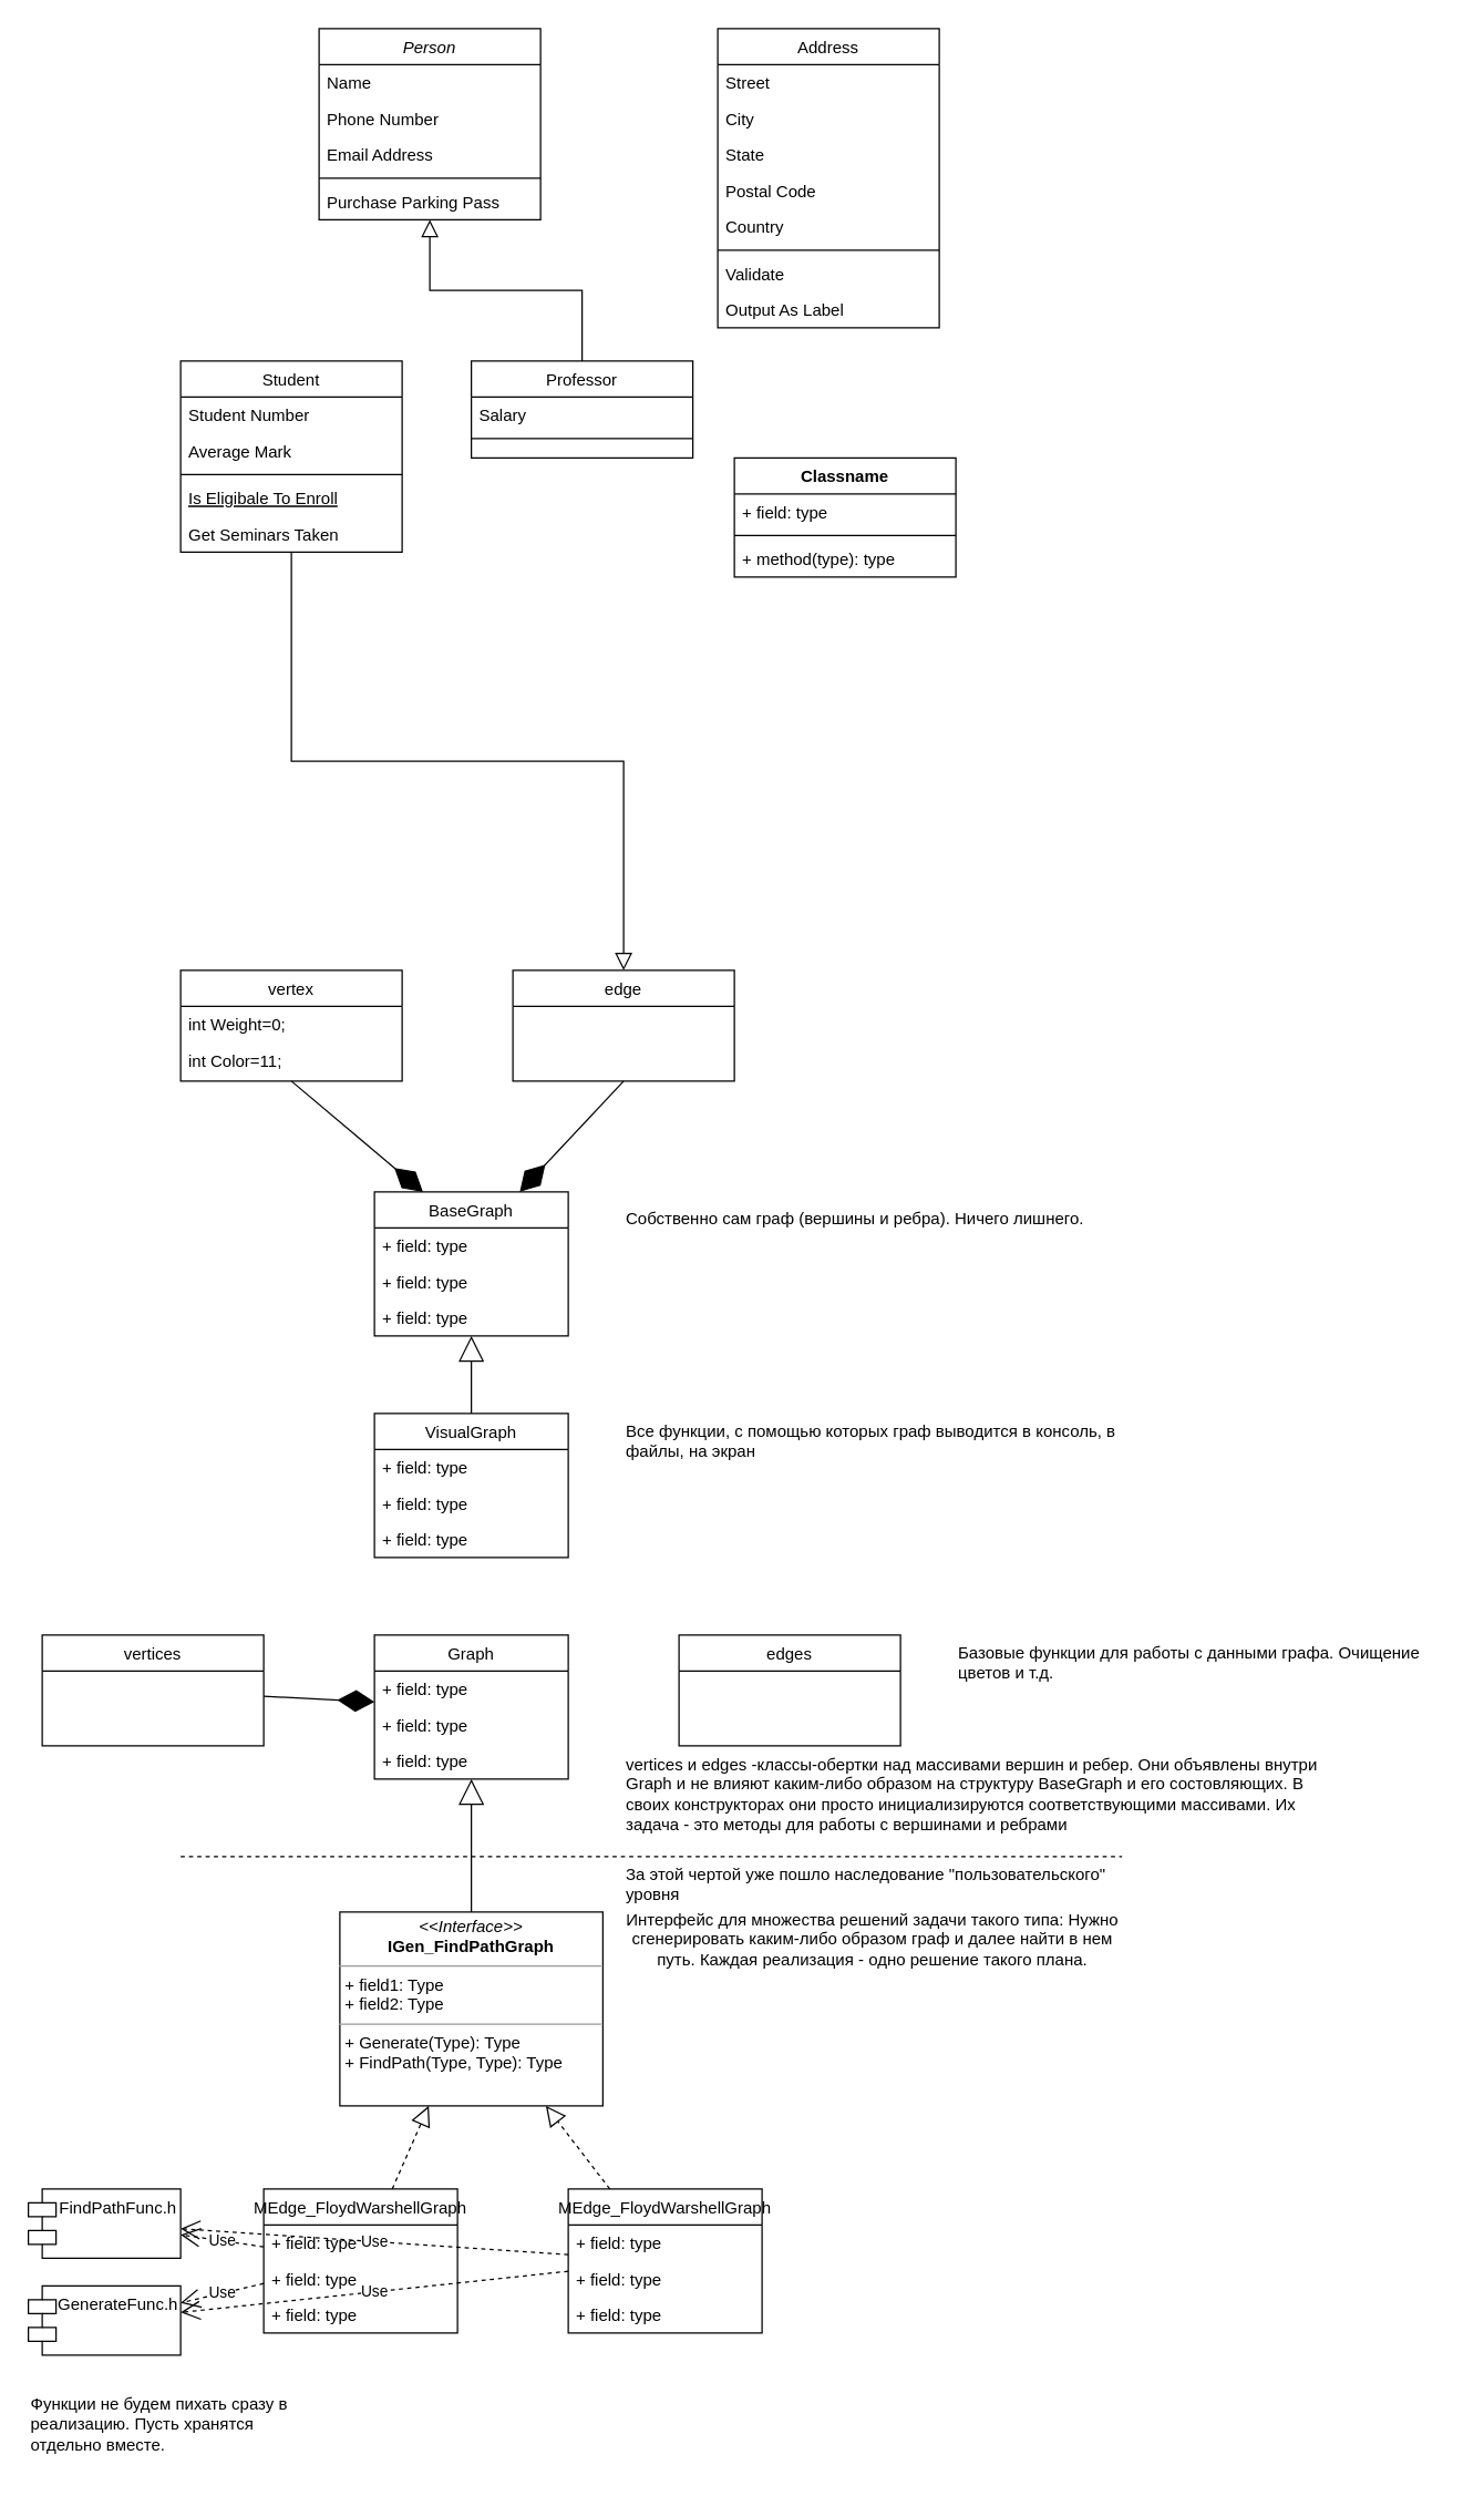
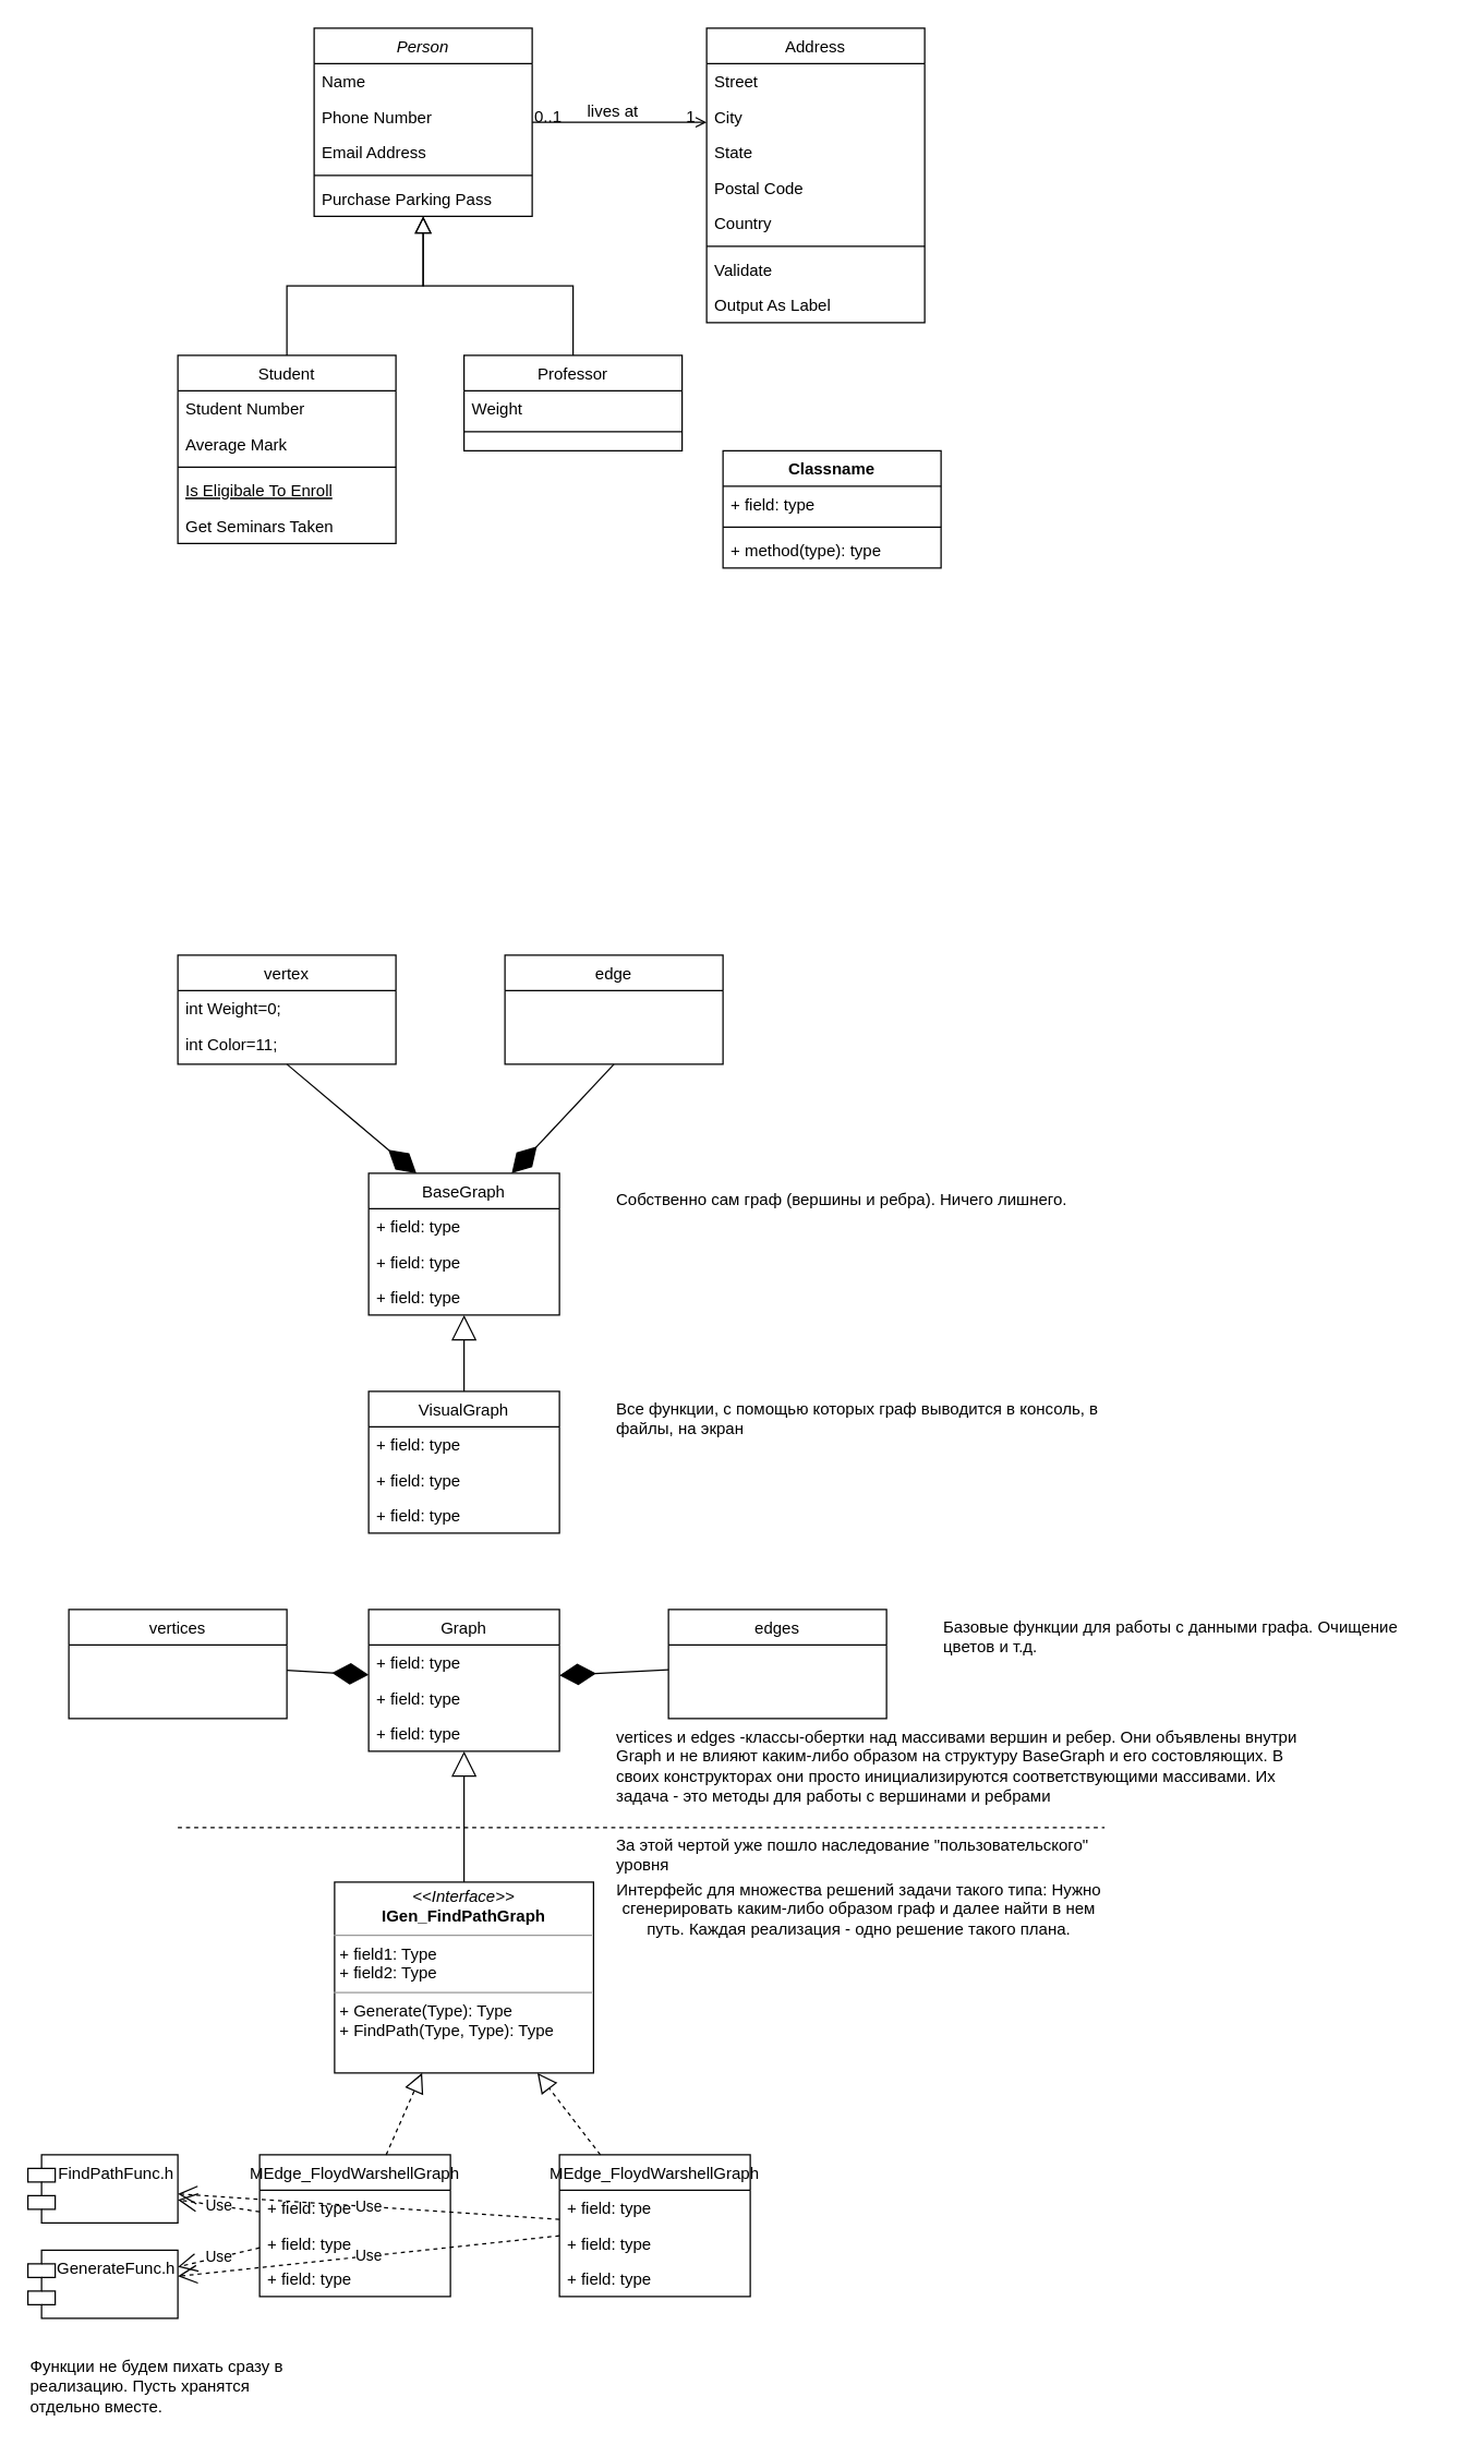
+ <mxCell id="28" value="" style="endArrow=open;shadow=0;strokeWidth=1;rounded=0;endFill=1;edgeStyle=elbowEdgeStyle;elbow=vertical;" parent="1" source="2" target="19" edge="1"><mxGeometry x="0.5" y="41" relative="1" as="geometry"><mxPoint x="390" y="92" as="sourcePoint" /><mxPoint x="550" y="92" as="targetPoint" /><mxPoint x="-40" y="32" as="offset" /></mxGeometry></mxCell>
+ <mxCell id="29" value="0..1" style="resizable=0;align=left;verticalAlign=bottom;labelBackgroundColor=none;fontSize=12;" parent="28" connectable="0" vertex="1"><mxGeometry x="-1" relative="1" as="geometry"><mxPoint y="4" as="offset" /></mxGeometry></mxCell>
+ <mxCell id="30" value="1" style="resizable=0;align=right;verticalAlign=bottom;labelBackgroundColor=none;fontSize=12;" parent="28" connectable="0" vertex="1"><mxGeometry x="1" relative="1" as="geometry"><mxPoint x="-7" y="4" as="offset" /></mxGeometry></mxCell>
+ <mxCell id="31" value="lives at" style="text;html=1;resizable=0;points=[];;align=center;verticalAlign=middle;labelBackgroundColor=none;rounded=0;shadow=0;strokeWidth=1;fontSize=12;" parent="28" vertex="1" connectable="0"><mxGeometry x="0.5" y="49" relative="1" as="geometry"><mxPoint x="-38" y="40" as="offset" /></mxGeometry></mxCell>
- <mxCell id="16" value="Salary" style="text;align=left;verticalAlign=top;spacingLeft=4;spacingRight=4;overflow=hidden;rotatable=0;points=[[0,0.5],[1,0.5]];portConstraint=eastwest;" parent="15" vertex="1"><mxGeometry y="26" width="160" height="26" as="geometry" /></mxCell>
+ <mxCell id="16" value="Weight" style="text;align=left;verticalAlign=top;spacingLeft=4;spacingRight=4;overflow=hidden;rotatable=0;points=[[0,0.5],[1,0.5]];portConstraint=eastwest;" parent="15" vertex="1"><mxGeometry y="26" width="160" height="26" as="geometry" /></mxCell>
- <mxCell id="14" value="" style="endArrow=block;endSize=10;endFill=0;shadow=0;strokeWidth=1;rounded=0;edgeStyle=elbowEdgeStyle;elbow=vertical;" parent="1" source="8" target="39" edge="1"><mxGeometry width="160" relative="1" as="geometry"><mxPoint x="210" y="103" as="sourcePoint" /><mxPoint x="210" y="103" as="targetPoint" /></mxGeometry></mxCell>
+ <mxCell id="14" value="" style="endArrow=block;endSize=10;endFill=0;shadow=0;strokeWidth=1;rounded=0;edgeStyle=elbowEdgeStyle;elbow=vertical;" parent="1" source="8" target="2" edge="1"><mxGeometry width="160" relative="1" as="geometry"><mxPoint x="210" y="103" as="sourcePoint" /><mxPoint x="210" y="103" as="targetPoint" /></mxGeometry></mxCell>
- <mxCell id="80" value="vertices" style="swimlane;fontStyle=0;align=center;verticalAlign=top;childLayout=stackLayout;horizontal=1;startSize=26;horizontalStack=0;resizeParent=1;resizeLast=0;collapsible=1;marginBottom=0;rounded=0;shadow=0;strokeWidth=1;container=0;" vertex="1" parent="1"><mxGeometry x="30" y="1180" width="160" height="80" as="geometry"><mxRectangle x="220" y="600" width="160" height="26" as="alternateBounds" /></mxGeometry></mxCell>
+ <mxCell id="80" value="vertices" style="swimlane;fontStyle=0;align=center;verticalAlign=top;childLayout=stackLayout;horizontal=1;startSize=26;horizontalStack=0;resizeParent=1;resizeLast=0;collapsible=1;marginBottom=0;rounded=0;shadow=0;strokeWidth=1;container=0;" vertex="1" parent="1"><mxGeometry x="50" y="1180" width="160" height="80" as="geometry"><mxRectangle x="220" y="600" width="160" height="26" as="alternateBounds" /></mxGeometry></mxCell>
+ <mxCell id="83" value="" style="endArrow=diamondThin;endFill=1;endSize=24;html=1;" edge="1" parent="1" source="81" target="51"><mxGeometry width="160" relative="1" as="geometry"><mxPoint x="440" y="1124.001" as="sourcePoint" /><mxPoint x="500" y="1127.43" as="targetPoint" /></mxGeometry></mxCell>
